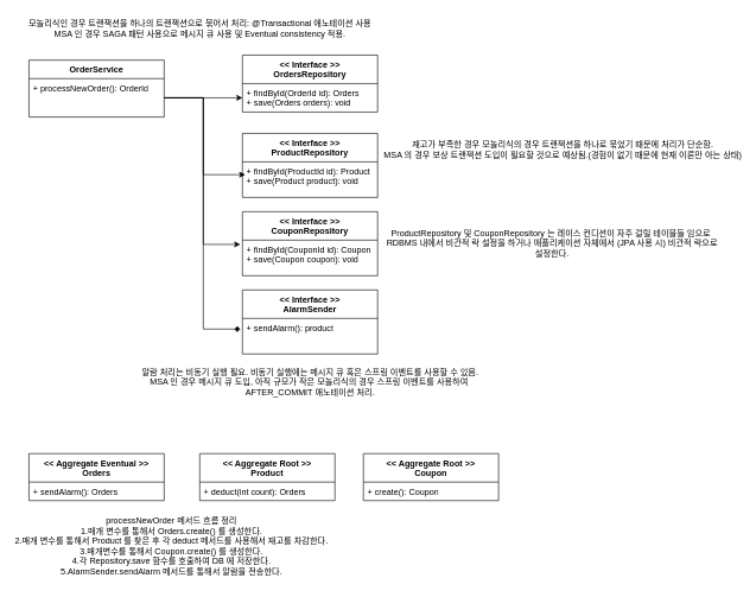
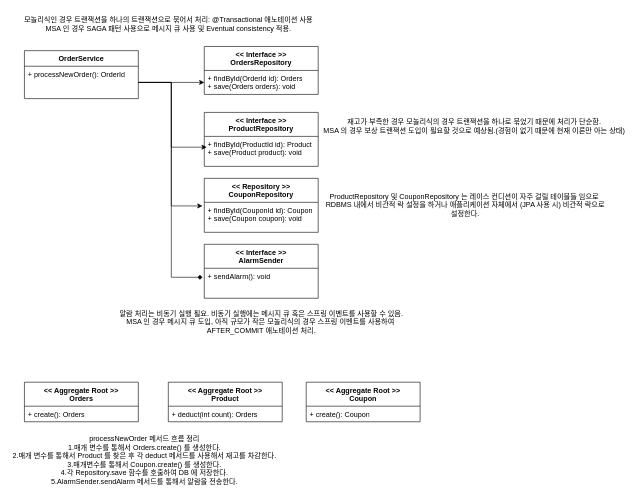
- <mxCell id="10" value="&lt;div&gt;&amp;lt;&amp;lt; Interface &amp;gt;&amp;gt;&lt;/div&gt;&lt;div&gt;CouponRepository&lt;/div&gt;" style="swimlane;fontStyle=1;align=center;verticalAlign=top;childLayout=stackLayout;horizontal=1;startSize=40;horizontalStack=0;resizeParent=1;resizeParentMax=0;resizeLast=0;collapsible=1;marginBottom=0;whiteSpace=wrap;html=1;" vertex="1" parent="1"><mxGeometry x="340" y="297" width="190" height="90" as="geometry" /></mxCell>
+ <mxCell id="10" value="&lt;div&gt;&amp;lt;&amp;lt; Repository &amp;gt;&amp;gt;&lt;/div&gt;&lt;div&gt;CouponRepository&lt;/div&gt;" style="swimlane;fontStyle=1;align=center;verticalAlign=top;childLayout=stackLayout;horizontal=1;startSize=40;horizontalStack=0;resizeParent=1;resizeParentMax=0;resizeLast=0;collapsible=1;marginBottom=0;whiteSpace=wrap;html=1;" vertex="1" parent="1"><mxGeometry x="340" y="297" width="190" height="90" as="geometry" /></mxCell>
- <mxCell id="20" value="&lt;div&gt;+ sendAlarm(): product&lt;/div&gt;" style="text;strokeColor=none;fillColor=none;align=left;verticalAlign=top;spacingLeft=4;spacingRight=4;overflow=hidden;rotatable=0;points=[[0,0.5],[1,0.5]];portConstraint=eastwest;whiteSpace=wrap;html=1;" vertex="1" parent="19"><mxGeometry y="40" width="190" height="50" as="geometry" /></mxCell>
+ <mxCell id="20" value="&lt;div&gt;+ sendAlarm(): void&lt;/div&gt;" style="text;strokeColor=none;fillColor=none;align=left;verticalAlign=top;spacingLeft=4;spacingRight=4;overflow=hidden;rotatable=0;points=[[0,0.5],[1,0.5]];portConstraint=eastwest;whiteSpace=wrap;html=1;" vertex="1" parent="19"><mxGeometry y="40" width="190" height="50" as="geometry" /></mxCell>
- <mxCell id="4" value="&lt;div&gt;&amp;lt;&amp;lt; Aggregate Eventual &amp;gt;&amp;gt;&lt;/div&gt;Orders" style="swimlane;fontStyle=1;align=center;verticalAlign=top;childLayout=stackLayout;horizontal=1;startSize=40;horizontalStack=0;resizeParent=1;resizeParentMax=0;resizeLast=0;collapsible=1;marginBottom=0;whiteSpace=wrap;html=1;" vertex="1" parent="1"><mxGeometry x="40" y="637" width="190" height="66" as="geometry" /></mxCell>
+ <mxCell id="4" value="&lt;div&gt;&amp;lt;&amp;lt; Aggregate Root &amp;gt;&amp;gt;&lt;/div&gt;Orders" style="swimlane;fontStyle=1;align=center;verticalAlign=top;childLayout=stackLayout;horizontal=1;startSize=40;horizontalStack=0;resizeParent=1;resizeParentMax=0;resizeLast=0;collapsible=1;marginBottom=0;whiteSpace=wrap;html=1;" vertex="1" parent="1"><mxGeometry x="40" y="637" width="190" height="66" as="geometry" /></mxCell>
- <mxCell id="5" value="+ sendAlarm(): Orders" style="text;strokeColor=none;fillColor=none;align=left;verticalAlign=top;spacingLeft=4;spacingRight=4;overflow=hidden;rotatable=0;points=[[0,0.5],[1,0.5]];portConstraint=eastwest;whiteSpace=wrap;html=1;" vertex="1" parent="4"><mxGeometry y="40" width="190" height="26" as="geometry" /></mxCell>
+ <mxCell id="5" value="+ create(): Orders" style="text;strokeColor=none;fillColor=none;align=left;verticalAlign=top;spacingLeft=4;spacingRight=4;overflow=hidden;rotatable=0;points=[[0,0.5],[1,0.5]];portConstraint=eastwest;whiteSpace=wrap;html=1;" vertex="1" parent="4"><mxGeometry y="40" width="190" height="26" as="geometry" /></mxCell>
